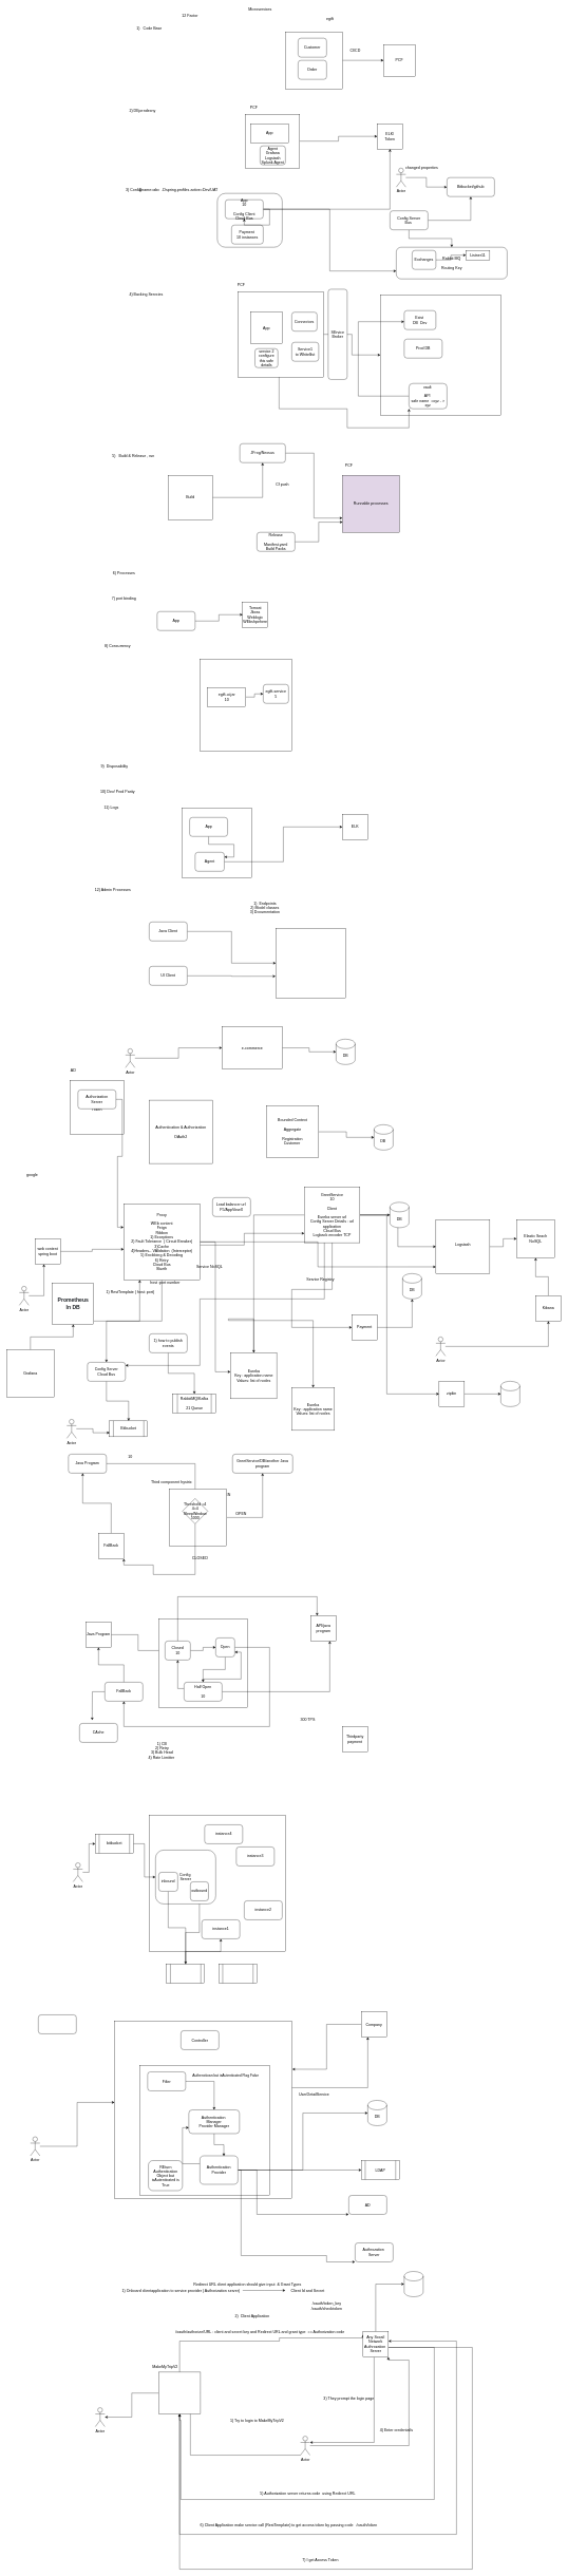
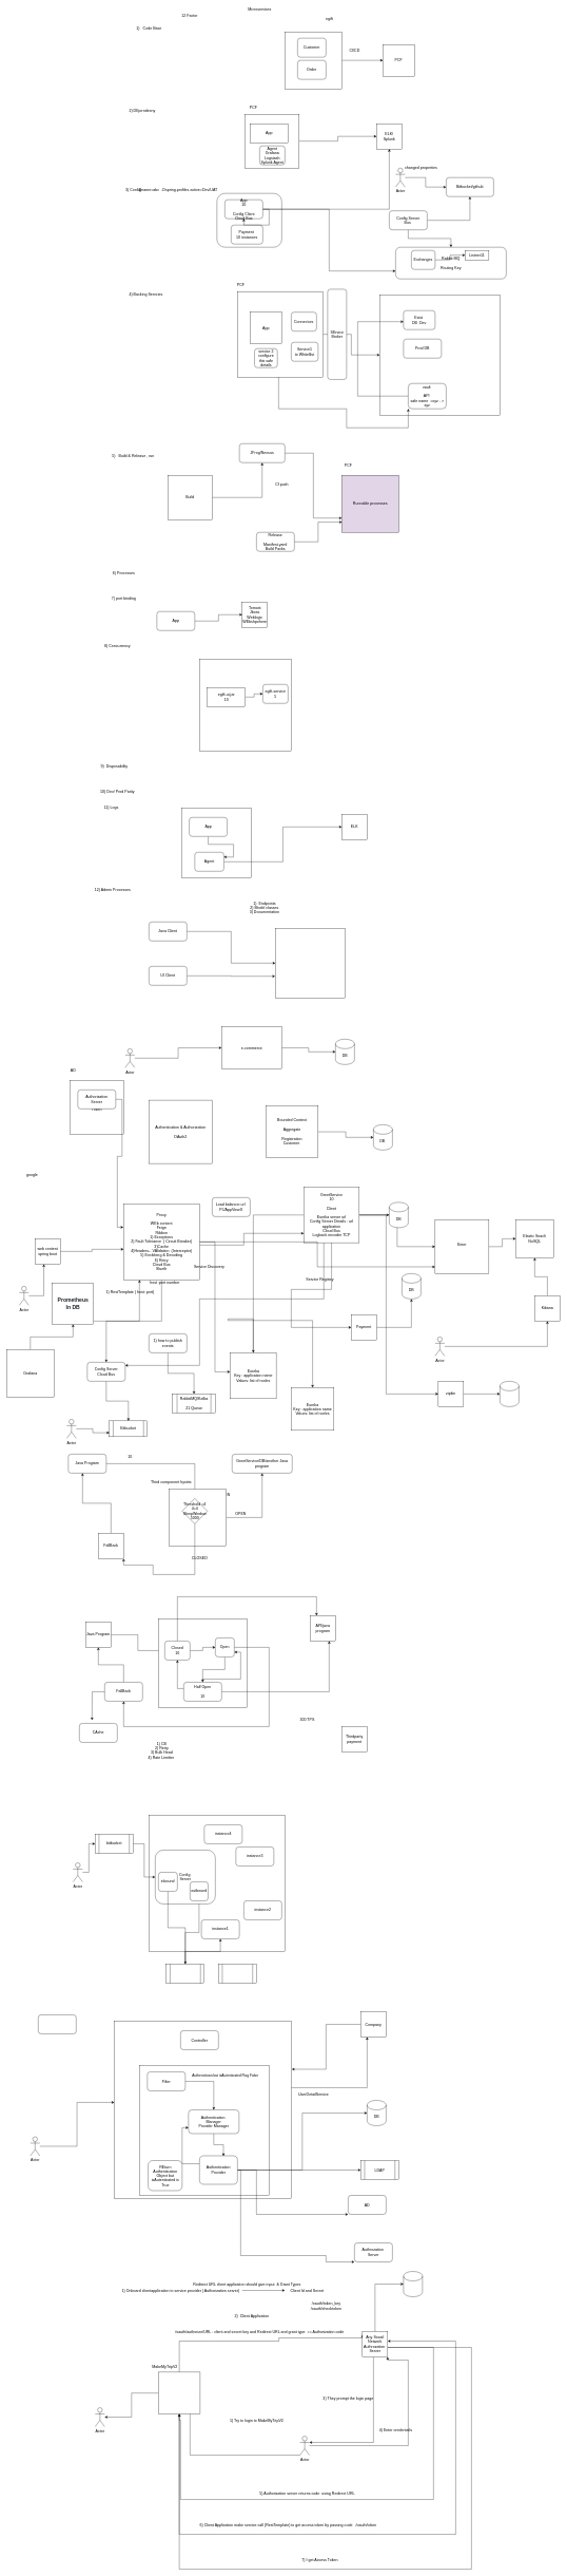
- <mxCell id="17" value="ELK/&lt;br&gt;Token" style="whiteSpace=wrap;html=1;aspect=fixed;" parent="1" vertex="1"><mxGeometry x="1190" y="390" width="80" height="80" as="geometry" /></mxCell>
+ <mxCell id="17" value="ELK/&lt;br&gt;Splunk" style="whiteSpace=wrap;html=1;aspect=fixed;" parent="1" vertex="1"><mxGeometry x="1190" y="390" width="80" height="80" as="geometry" /></mxCell>
- <mxCell id="202" value="Logstash&lt;br&gt;&lt;br&gt;" style="whiteSpace=wrap;html=1;aspect=fixed;" vertex="1" parent="1"><mxGeometry x="1375" y="3850" width="170" height="170" as="geometry" /></mxCell>
+ <mxCell id="202" value="Enter&lt;br&gt;&lt;br&gt;" style="whiteSpace=wrap;html=1;aspect=fixed;" vertex="1" parent="1"><mxGeometry x="1375" y="3850" width="170" height="170" as="geometry" /></mxCell>
- <mxCell id="129" value="Service NoSQL" style="text;html=1;align=center;verticalAlign=middle;resizable=0;points=[];autosize=1;" parent="1" vertex="1"><mxGeometry x="605" y="3990" width="110" height="20" as="geometry" /></mxCell>
+ <mxCell id="129" value="Service Discovery" style="text;html=1;align=center;verticalAlign=middle;resizable=0;points=[];autosize=1;" parent="1" vertex="1"><mxGeometry x="605" y="3990" width="110" height="20" as="geometry" /></mxCell>
